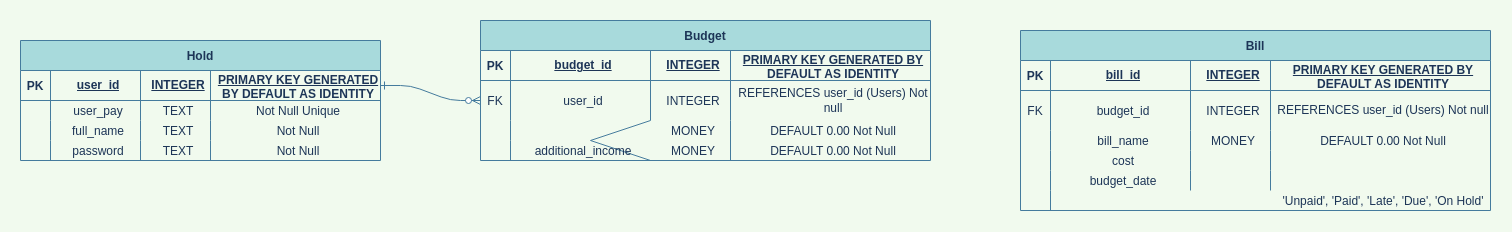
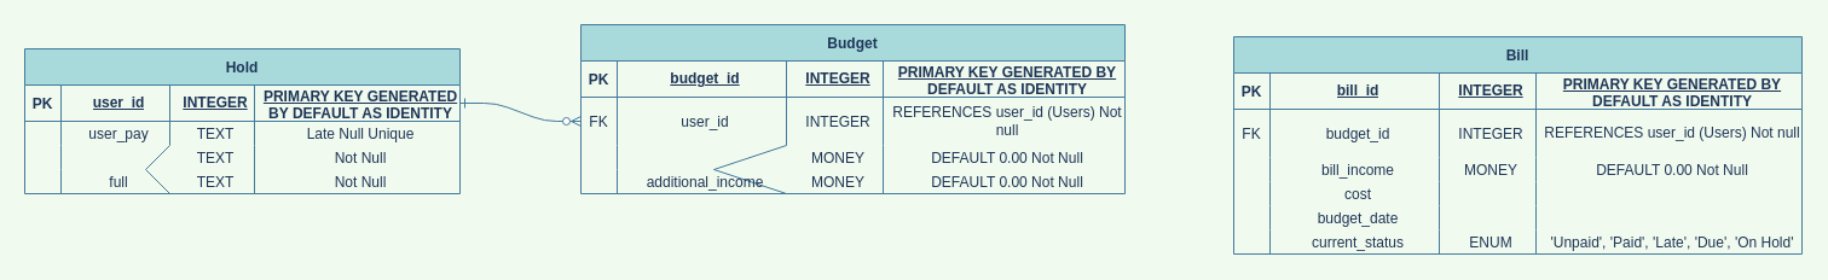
- <mxCell id="13" value="Not Null Unique" style="shape=partialRectangle;overflow=hidden;connectable=0;fillColor=none;top=0;left=0;bottom=0;right=0;align=center;spacingLeft=6;strokeColor=#457B9D;fontColor=#1D3557;verticalAlign=middle;" vertex="1" parent="9"><mxGeometry x="190" width="170" height="20" as="geometry" /></mxCell>
+ <mxCell id="13" value="Late Null Unique" style="shape=partialRectangle;overflow=hidden;connectable=0;fillColor=none;top=0;left=0;bottom=0;right=0;align=center;spacingLeft=6;strokeColor=#457B9D;fontColor=#1D3557;verticalAlign=middle;" vertex="1" parent="9"><mxGeometry x="190" width="170" height="20" as="geometry" /></mxCell>
- <mxCell id="16" value="full_name" style="shape=partialRectangle;overflow=hidden;connectable=0;fillColor=none;top=0;left=0;bottom=0;right=0;align=center;spacingLeft=6;strokeColor=#457B9D;fontColor=#1D3557;verticalAlign=middle;" parent="14" vertex="1"><mxGeometry x="30" width="90" height="20" as="geometry" /></mxCell>
- <mxCell id="57" value="bill_name" style="shape=partialRectangle;overflow=hidden;connectable=0;fillColor=none;top=0;left=0;bottom=0;right=0;align=center;spacingLeft=6;strokeColor=#457B9D;fontColor=#1D3557;verticalAlign=middle;" vertex="1" parent="55"><mxGeometry x="30" width="140" height="20" as="geometry" /></mxCell>
+ <mxCell id="57" value="bill_income" style="shape=partialRectangle;overflow=hidden;connectable=0;fillColor=none;top=0;left=0;bottom=0;right=0;align=center;spacingLeft=6;strokeColor=#457B9D;fontColor=#1D3557;verticalAlign=middle;" vertex="1" parent="55"><mxGeometry x="30" width="140" height="20" as="geometry" /></mxCell>
- <mxCell id="21" value="password" style="shape=partialRectangle;overflow=hidden;connectable=0;fillColor=none;top=0;left=0;bottom=0;right=0;align=center;spacingLeft=6;strokeColor=#457B9D;fontColor=#1D3557;verticalAlign=middle;" vertex="1" parent="19"><mxGeometry x="30" width="90" height="20" as="geometry" /></mxCell>
+ <mxCell id="21" value="full" style="shape=partialRectangle;overflow=hidden;connectable=0;fillColor=none;top=0;left=0;bottom=0;right=0;align=center;spacingLeft=6;strokeColor=#457B9D;fontColor=#1D3557;verticalAlign=middle;" vertex="1" parent="19"><mxGeometry x="30" width="90" height="20" as="geometry" /></mxCell>
+ <mxCell id="72" value="current_status" style="shape=partialRectangle;overflow=hidden;connectable=0;fillColor=none;top=0;left=0;bottom=0;right=0;align=center;spacingLeft=6;strokeColor=#457B9D;fontColor=#1D3557;verticalAlign=middle;" vertex="1" parent="70"><mxGeometry x="30" width="140" height="20" as="geometry" /></mxCell>
+ <mxCell id="73" value="ENUM" style="shape=partialRectangle;overflow=hidden;connectable=0;fillColor=none;top=0;left=0;bottom=0;right=0;align=center;spacingLeft=6;strokeColor=#457B9D;fontColor=#1D3557;verticalAlign=middle;" vertex="1" parent="70"><mxGeometry x="170" width="80" height="20" as="geometry" /></mxCell>
